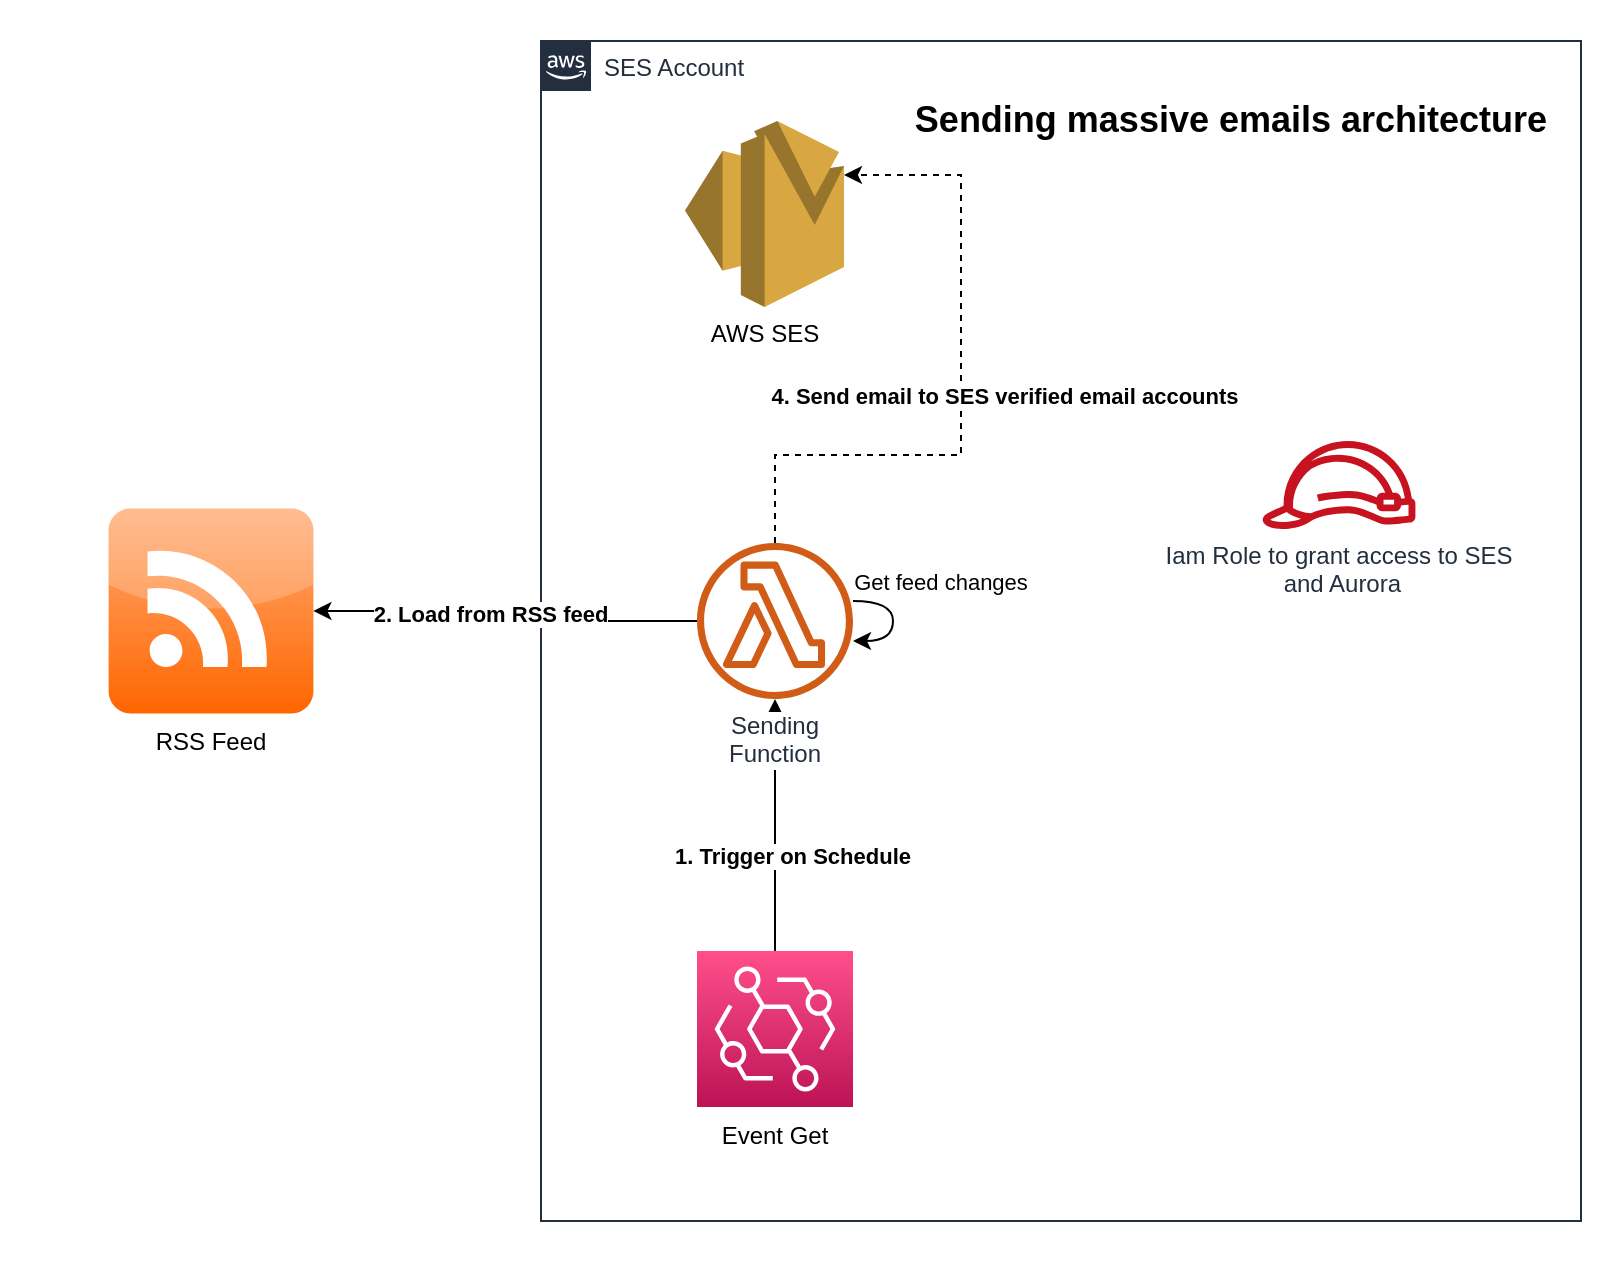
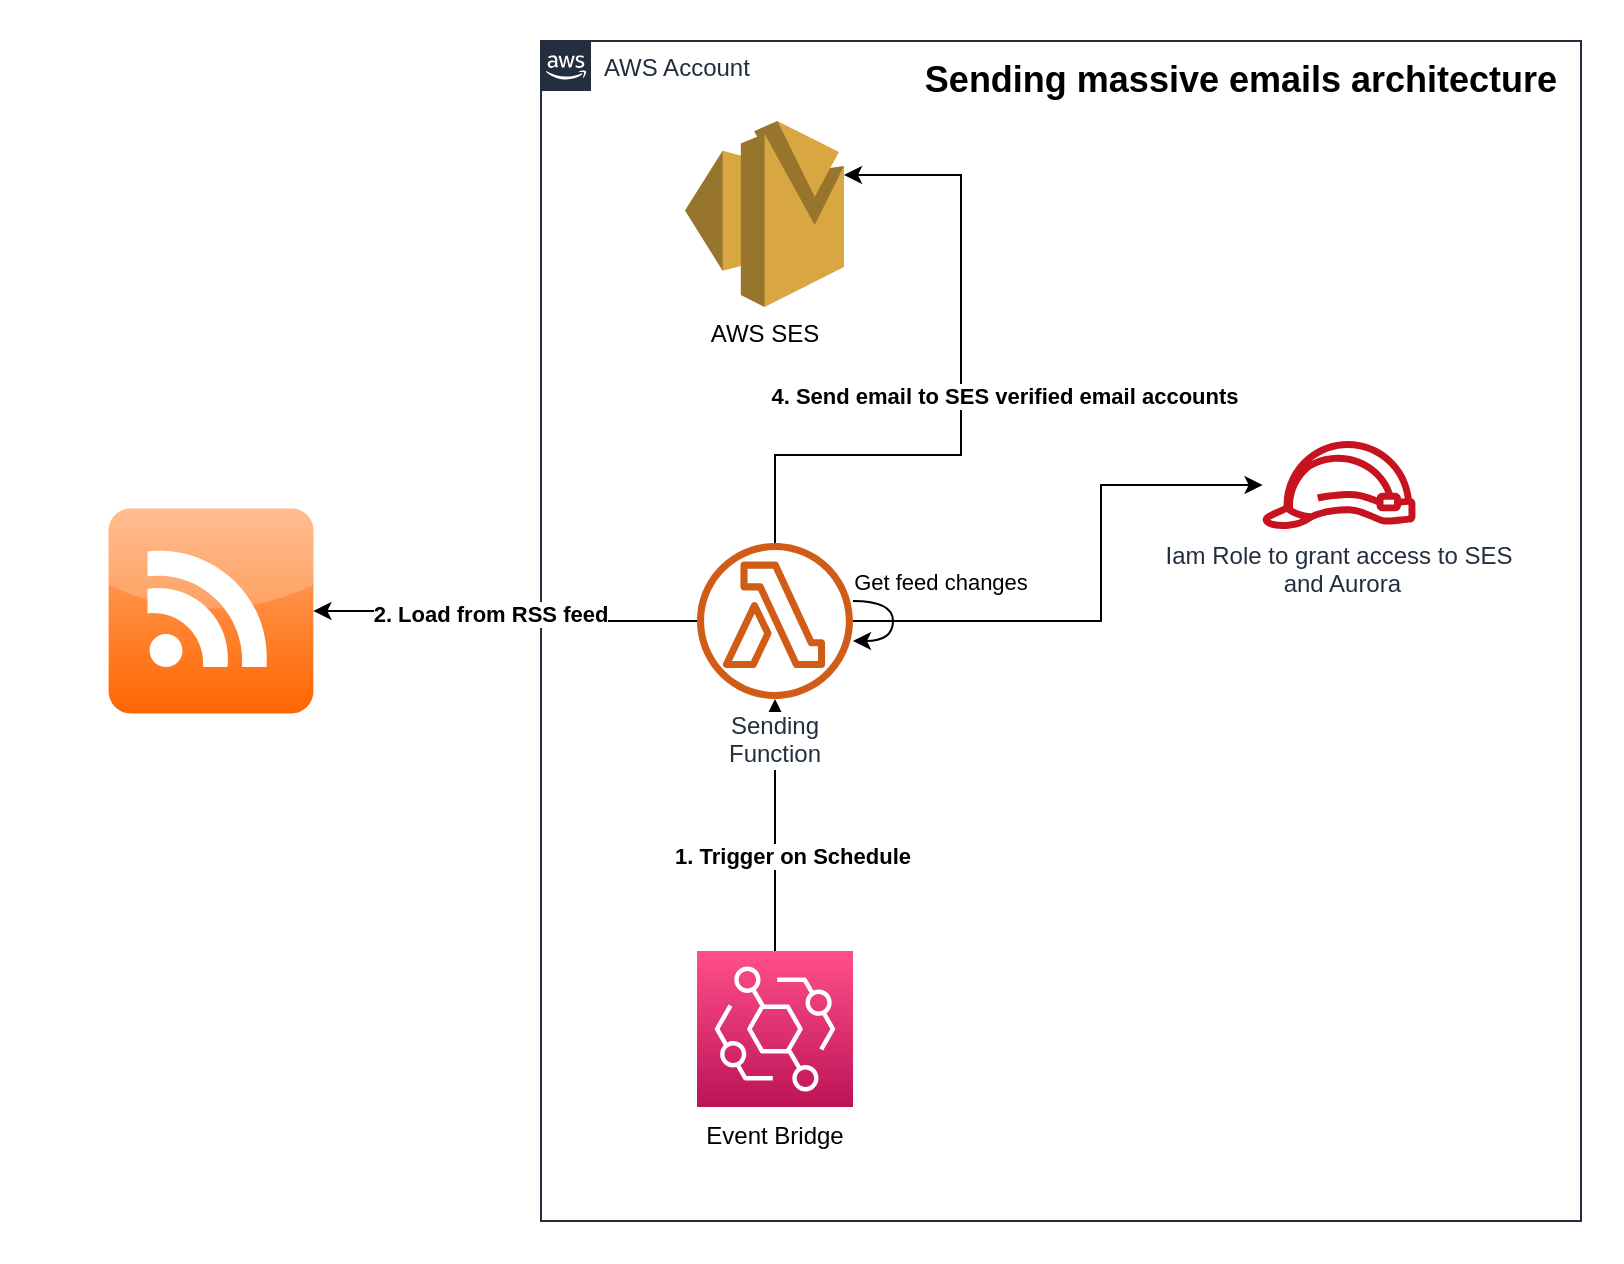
- <mxCell id="2" value="SES Account" style="points=[[0,0],[0.25,0],[0.5,0],[0.75,0],[1,0],[1,0.25],[1,0.5],[1,0.75],[1,1],[0.75,1],[0.5,1],[0.25,1],[0,1],[0,0.75],[0,0.5],[0,0.25]];outlineConnect=0;gradientColor=none;html=1;whiteSpace=wrap;fontSize=12;fontStyle=0;shape=mxgraph.aws4.group;grIcon=mxgraph.aws4.group_aws_cloud_alt;strokeColor=#232F3E;fillColor=none;verticalAlign=top;align=left;spacingLeft=30;fontColor=#232F3E;dashed=0;labelBackgroundColor=#ffffff;container=1;pointerEvents=0;collapsible=0;recursiveResize=0;" parent="1" vertex="1"><mxGeometry x="270" y="20" width="520" height="590" as="geometry" /></mxCell>
+ <mxCell id="2" value="AWS Account" style="points=[[0,0],[0.25,0],[0.5,0],[0.75,0],[1,0],[1,0.25],[1,0.5],[1,0.75],[1,1],[0.75,1],[0.5,1],[0.25,1],[0,1],[0,0.75],[0,0.5],[0,0.25]];outlineConnect=0;gradientColor=none;html=1;whiteSpace=wrap;fontSize=12;fontStyle=0;shape=mxgraph.aws4.group;grIcon=mxgraph.aws4.group_aws_cloud_alt;strokeColor=#232F3E;fillColor=none;verticalAlign=top;align=left;spacingLeft=30;fontColor=#232F3E;dashed=0;labelBackgroundColor=#ffffff;container=1;pointerEvents=0;collapsible=0;recursiveResize=0;" parent="1" vertex="1"><mxGeometry x="270" y="20" width="520" height="590" as="geometry" /></mxCell>
- <mxCell id="13" value="&lt;span style=&quot;font-size: 18px;&quot;&gt;&lt;b&gt;Sending massive emails architecture&lt;/b&gt;&lt;/span&gt;" style="text;html=1;align=center;verticalAlign=middle;resizable=0;points=[];autosize=1;strokeColor=none;fillColor=none;" parent="2" vertex="1"><mxGeometry x="175" y="20" width="340" height="40" as="geometry" /></mxCell>
+ <mxCell id="13" value="&lt;span style=&quot;font-size: 18px;&quot;&gt;&lt;b&gt;Sending massive emails architecture&lt;/b&gt;&lt;/span&gt;" style="text;html=1;align=center;verticalAlign=middle;resizable=0;points=[];autosize=1;strokeColor=none;fillColor=none;" parent="2" vertex="1"><mxGeometry x="180" width="340" height="40" as="geometry" /></mxCell>
- <mxCell id="4" style="edgeStyle=orthogonalEdgeStyle;rounded=0;orthogonalLoop=1;jettySize=auto;html=1;dashed=1;" parent="2" source="7" target="11" edge="1"><mxGeometry relative="1" as="geometry"><Array as="points"><mxPoint x="117" y="207" /><mxPoint x="210" y="207" /><mxPoint x="210" y="67" /></Array></mxGeometry></mxCell>
+ <mxCell id="4" style="edgeStyle=orthogonalEdgeStyle;rounded=0;orthogonalLoop=1;jettySize=auto;html=1;" parent="2" source="7" target="11" edge="1"><mxGeometry relative="1" as="geometry"><Array as="points"><mxPoint x="117" y="207" /><mxPoint x="210" y="207" /><mxPoint x="210" y="67" /></Array></mxGeometry></mxCell>
+ <mxCell id="6" style="edgeStyle=orthogonalEdgeStyle;rounded=0;orthogonalLoop=1;jettySize=auto;html=1;" parent="2" source="7" target="12" edge="1"><mxGeometry relative="1" as="geometry"><Array as="points"><mxPoint x="280" y="290" /><mxPoint x="280" y="222" /></Array></mxGeometry></mxCell>
- <mxCell id="18" value="RSS Feed" style="text;html=1;align=center;verticalAlign=middle;resizable=0;points=[];autosize=1;strokeColor=none;fillColor=none;" parent="16" vertex="1"><mxGeometry x="45" y="112.4" width="80" height="30" as="geometry" /></mxCell>
- <mxCell id="10" value="Event Get" style="text;html=1;align=center;verticalAlign=middle;resizable=0;points=[];autosize=1;strokeColor=none;fillColor=none;" parent="8" vertex="1"><mxGeometry y="93" width="90" height="30" as="geometry" /></mxCell>
+ <mxCell id="10" value="Event Bridge" style="text;html=1;align=center;verticalAlign=middle;resizable=0;points=[];autosize=1;strokeColor=none;fillColor=none;" parent="8" vertex="1"><mxGeometry y="93" width="90" height="30" as="geometry" /></mxCell>
